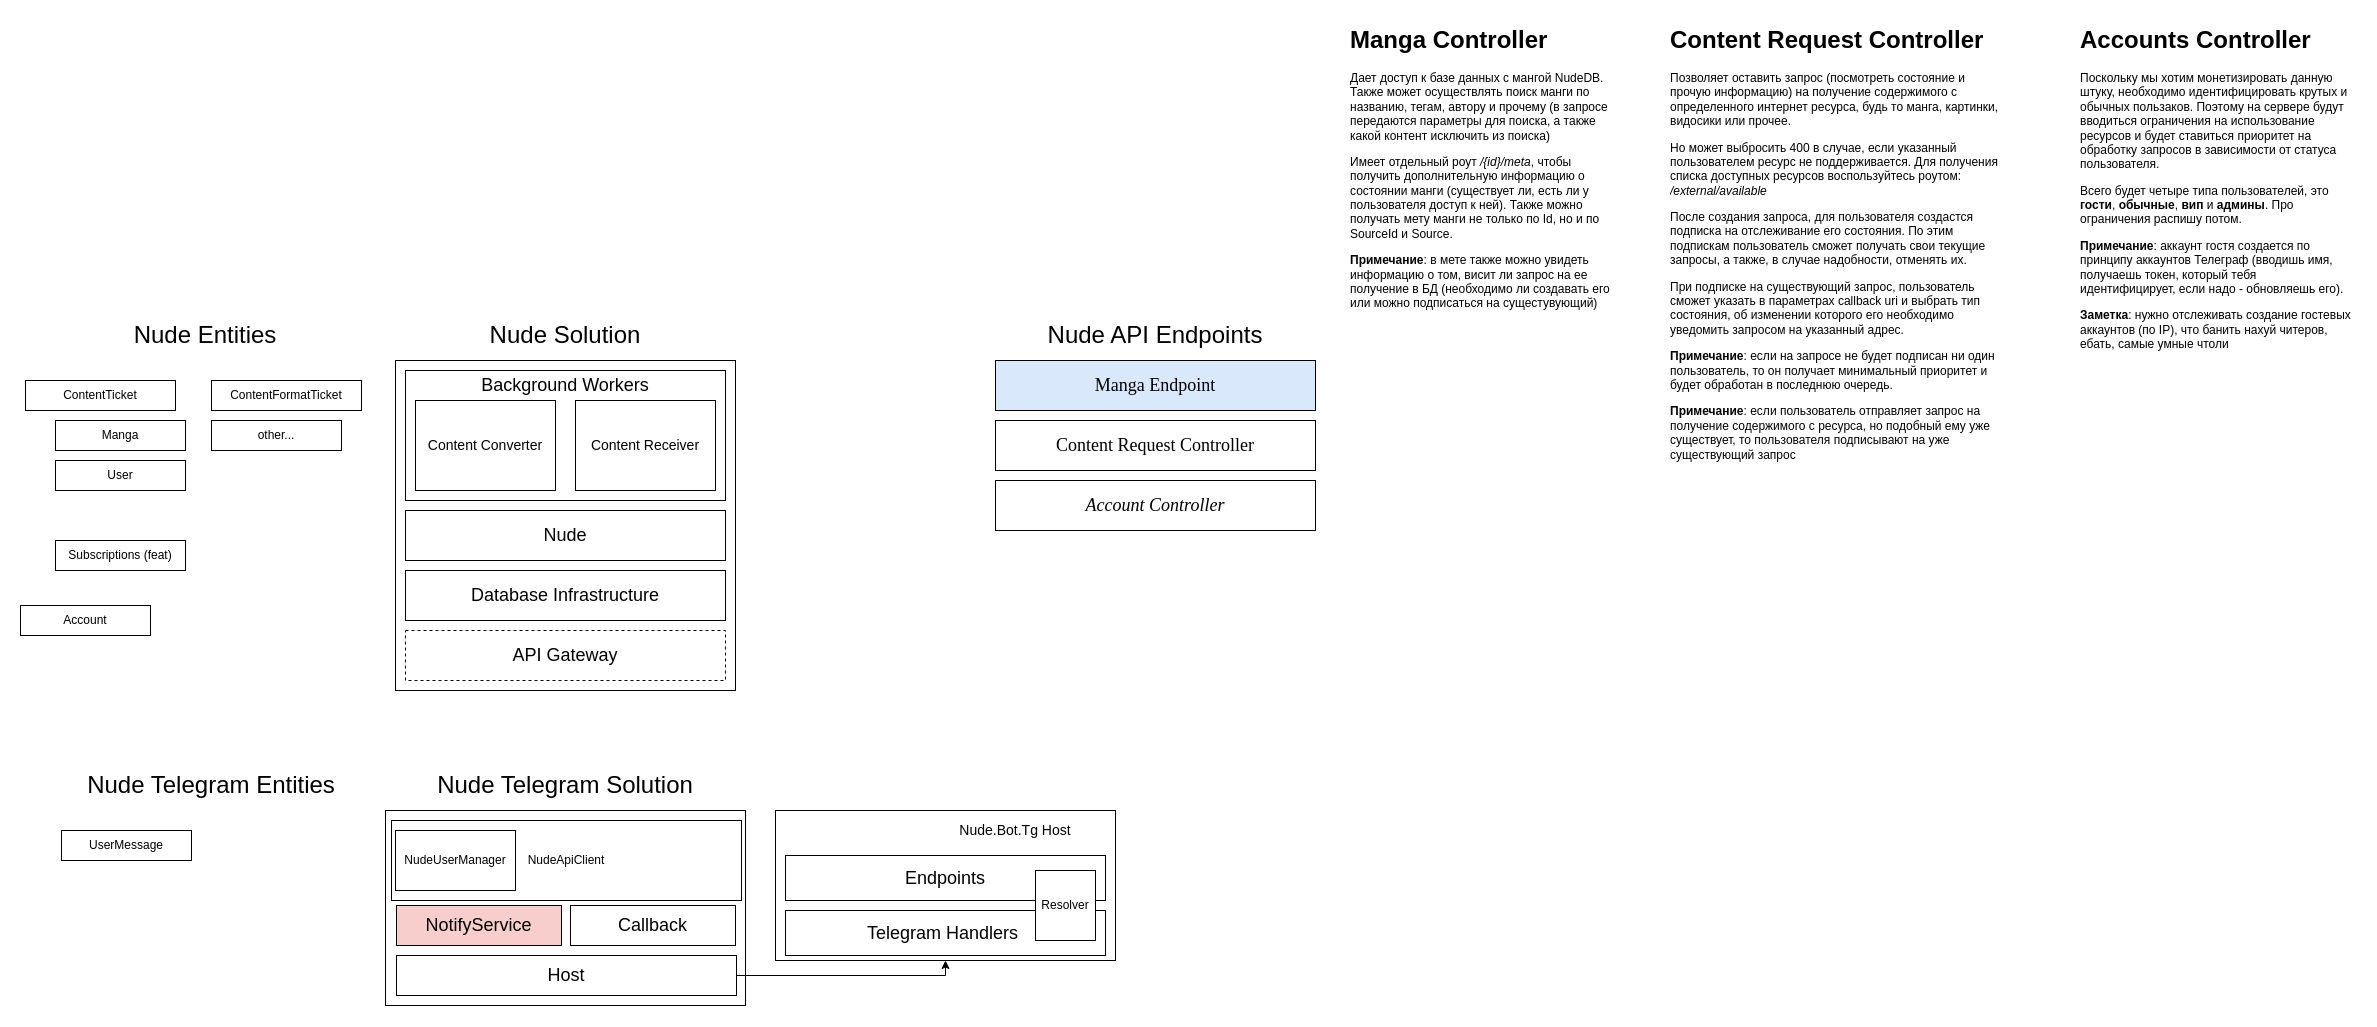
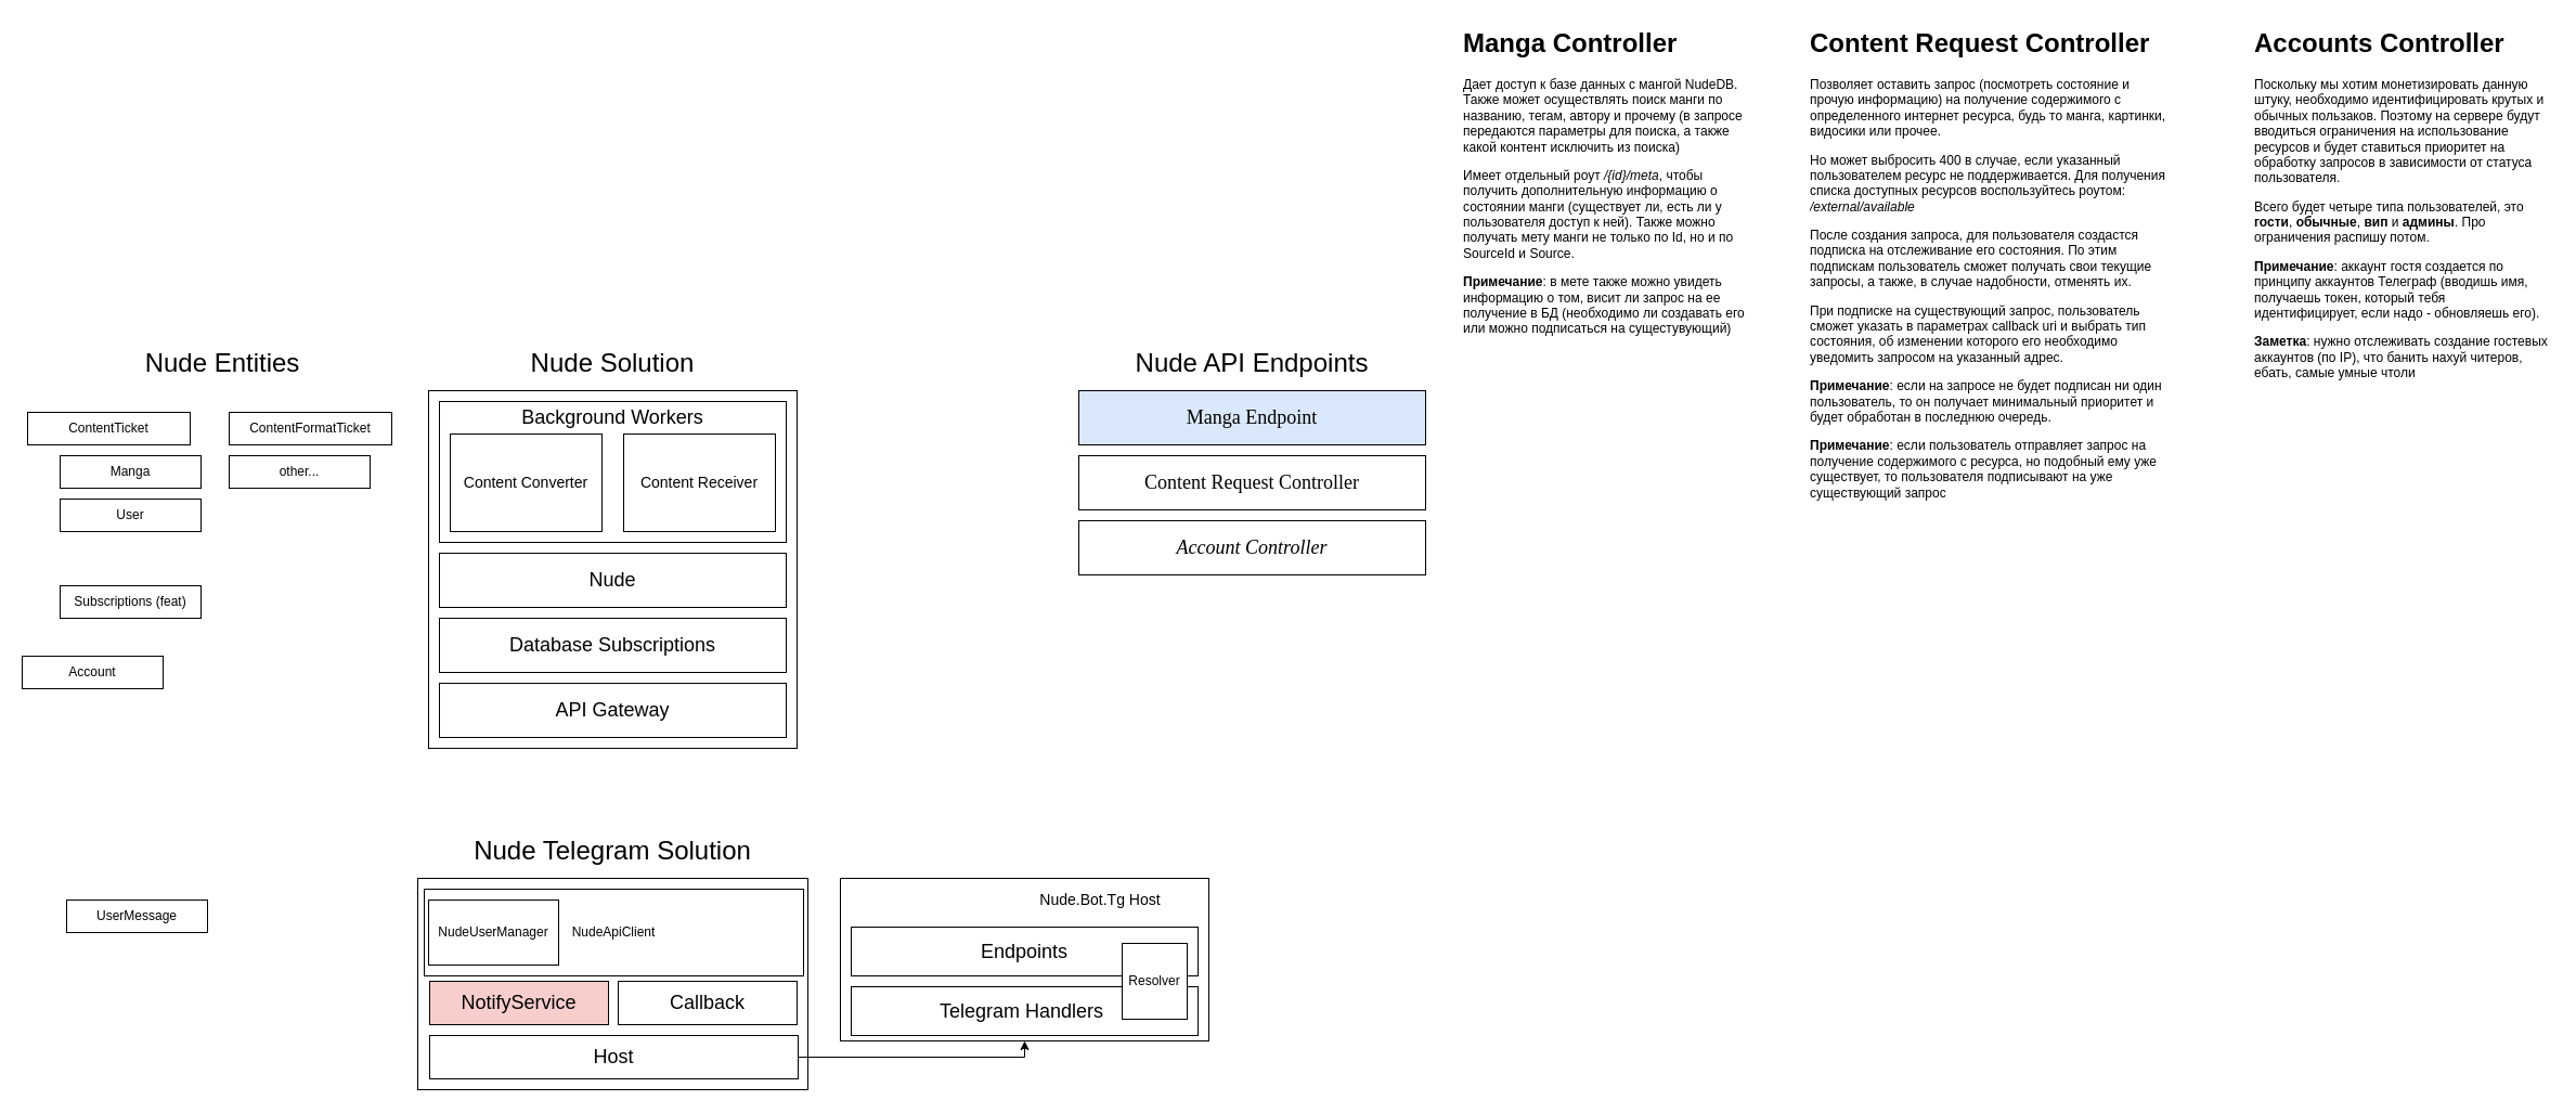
- <mxCell id="11" value="&lt;font style=&quot;font-size: 18px;&quot;&gt;Database Infrastructure&lt;/font&gt;" style="rounded=0;whiteSpace=wrap;html=1;" parent="1" vertex="1"><mxGeometry x="405" y="570" width="320" height="50" as="geometry" /></mxCell>
+ <mxCell id="11" value="&lt;font style=&quot;font-size: 18px;&quot;&gt;Database Subscriptions&lt;/font&gt;" style="rounded=0;whiteSpace=wrap;html=1;" parent="1" vertex="1"><mxGeometry x="405" y="570" width="320" height="50" as="geometry" /></mxCell>
- <mxCell id="4" value="&lt;font style=&quot;font-size: 18px;&quot;&gt;API Gateway&lt;/font&gt;" style="rounded=0;whiteSpace=wrap;html=1;dashed=1;" parent="1" vertex="1"><mxGeometry x="405" y="630" width="320" height="50" as="geometry" /></mxCell>
+ <mxCell id="4" value="&lt;font style=&quot;font-size: 18px;&quot;&gt;API Gateway&lt;/font&gt;" style="rounded=0;whiteSpace=wrap;html=1;" parent="1" vertex="1"><mxGeometry x="405" y="630" width="320" height="50" as="geometry" /></mxCell>
- <mxCell id="22" value="&lt;font style=&quot;font-size: 24px;&quot;&gt;Nude Telegram Entities&lt;/font&gt;" style="text;html=1;strokeColor=none;fillColor=none;align=center;verticalAlign=middle;whiteSpace=wrap;rounded=0;" parent="1" vertex="1"><mxGeometry x="73" y="770" width="276" height="30" as="geometry" /></mxCell>
